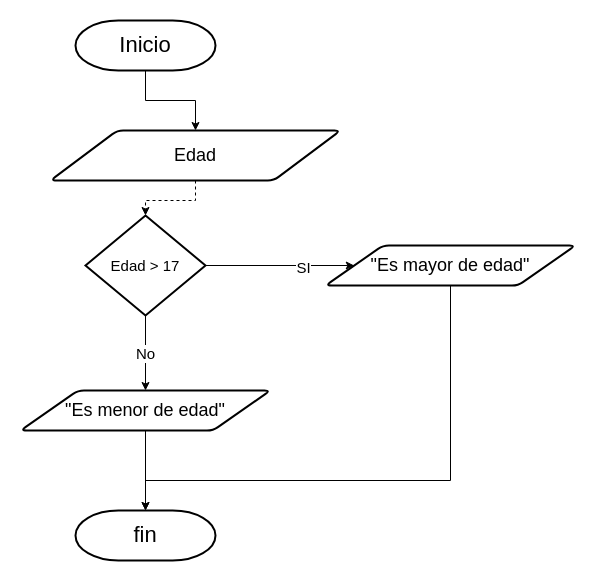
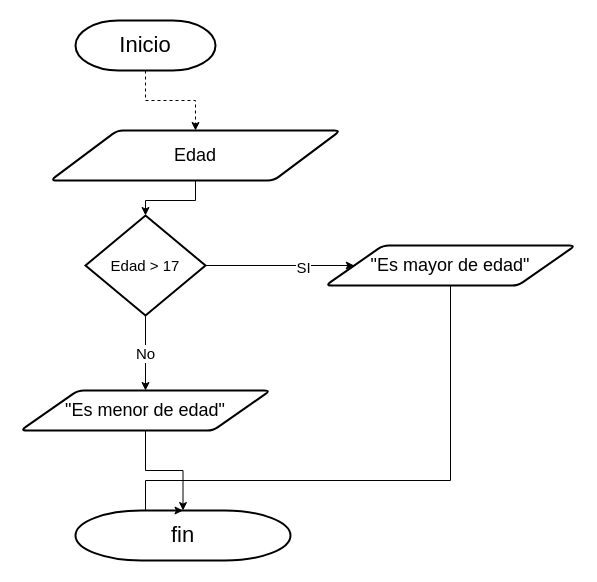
- <mxCell id="2" style="edgeStyle=orthogonalEdgeStyle;rounded=0;orthogonalLoop=1;jettySize=auto;html=1;exitX=0.5;exitY=1;exitDx=0;exitDy=0;exitPerimeter=0;entryX=0.5;entryY=0;entryDx=0;entryDy=0;fontSize=18;" parent="1" source="3" target="9" edge="1"><mxGeometry relative="1" as="geometry" /></mxCell>
+ <mxCell id="2" style="edgeStyle=orthogonalEdgeStyle;rounded=0;orthogonalLoop=1;jettySize=auto;html=1;exitX=0.5;exitY=1;exitDx=0;exitDy=0;exitPerimeter=0;entryX=0.5;entryY=0;entryDx=0;entryDy=0;fontSize=18;dashed=1;" parent="1" source="3" target="9" edge="1"><mxGeometry relative="1" as="geometry" /></mxCell>
- <mxCell id="8" style="edgeStyle=orthogonalEdgeStyle;rounded=0;orthogonalLoop=1;jettySize=auto;html=1;exitX=0.5;exitY=1;exitDx=0;exitDy=0;entryX=0.5;entryY=0;entryDx=0;entryDy=0;entryPerimeter=0;fontSize=18;dashed=1;" parent="1" source="9" target="7" edge="1"><mxGeometry relative="1" as="geometry" /></mxCell>
+ <mxCell id="8" style="edgeStyle=orthogonalEdgeStyle;rounded=0;orthogonalLoop=1;jettySize=auto;html=1;exitX=0.5;exitY=1;exitDx=0;exitDy=0;entryX=0.5;entryY=0;entryDx=0;entryDy=0;entryPerimeter=0;fontSize=18;" parent="1" source="9" target="7" edge="1"><mxGeometry relative="1" as="geometry" /></mxCell>
- <mxCell id="10" value="fin" style="strokeWidth=2;html=1;shape=mxgraph.flowchart.terminator;whiteSpace=wrap;fontSize=22;" parent="1" vertex="1"><mxGeometry x="75" y="510" width="140" height="50" as="geometry" /></mxCell>
+ <mxCell id="10" value="fin" style="strokeWidth=2;html=1;shape=mxgraph.flowchart.terminator;whiteSpace=wrap;fontSize=22;" parent="1" vertex="1"><mxGeometry x="75" y="510" width="215" height="50" as="geometry" /></mxCell>
